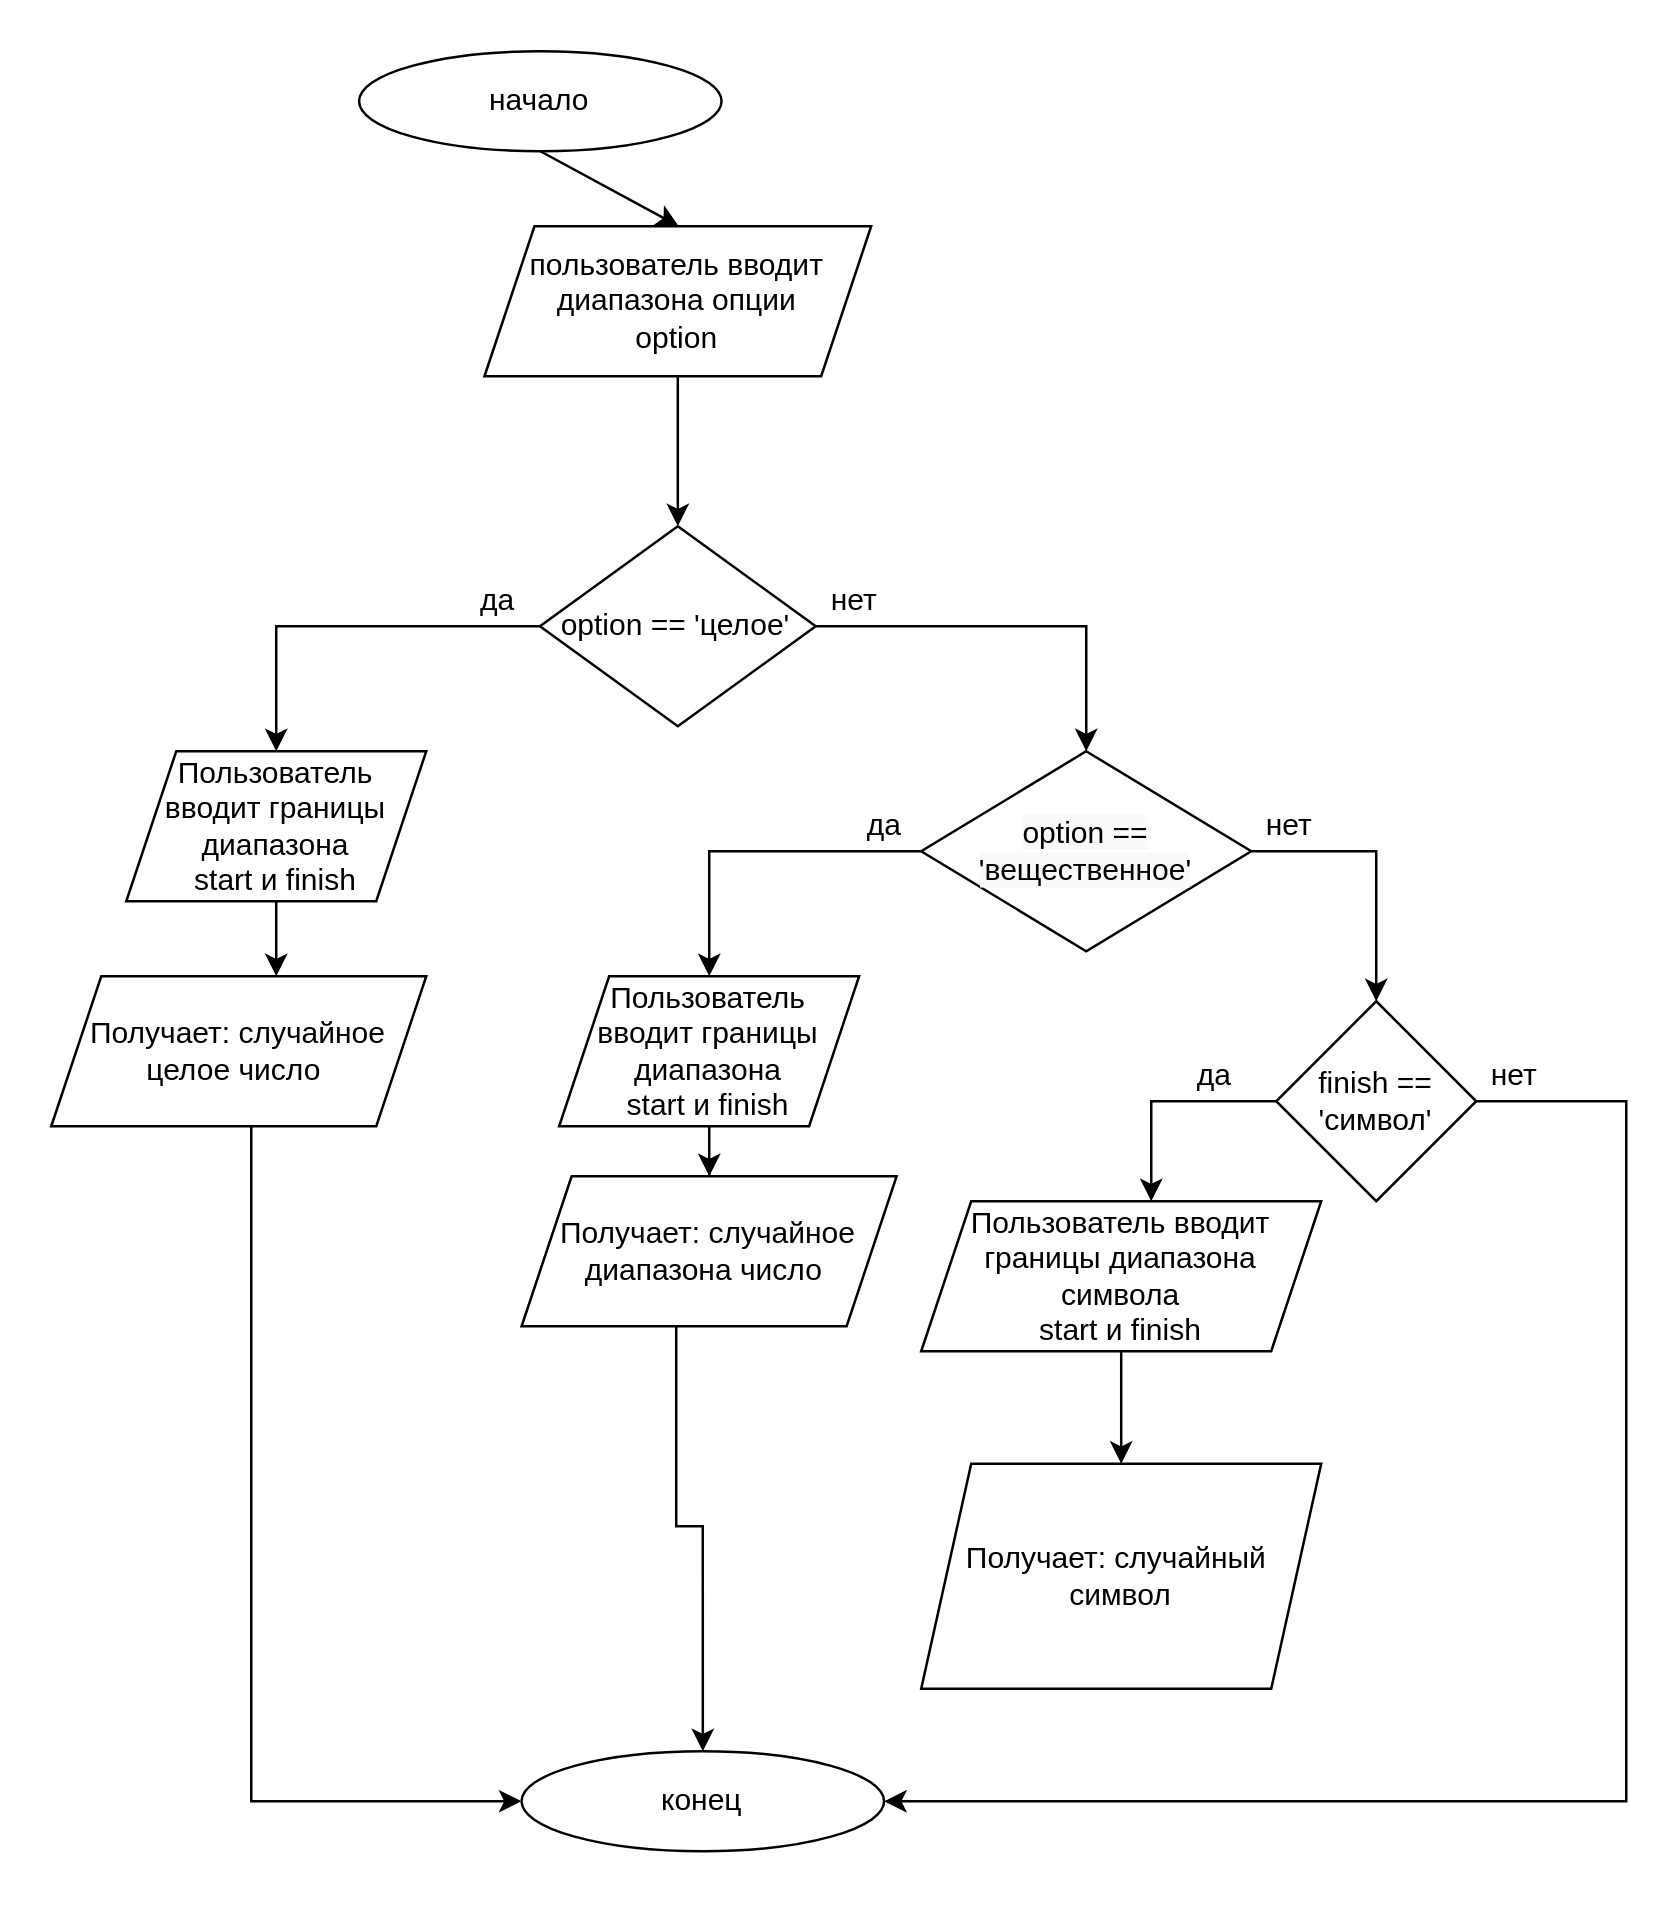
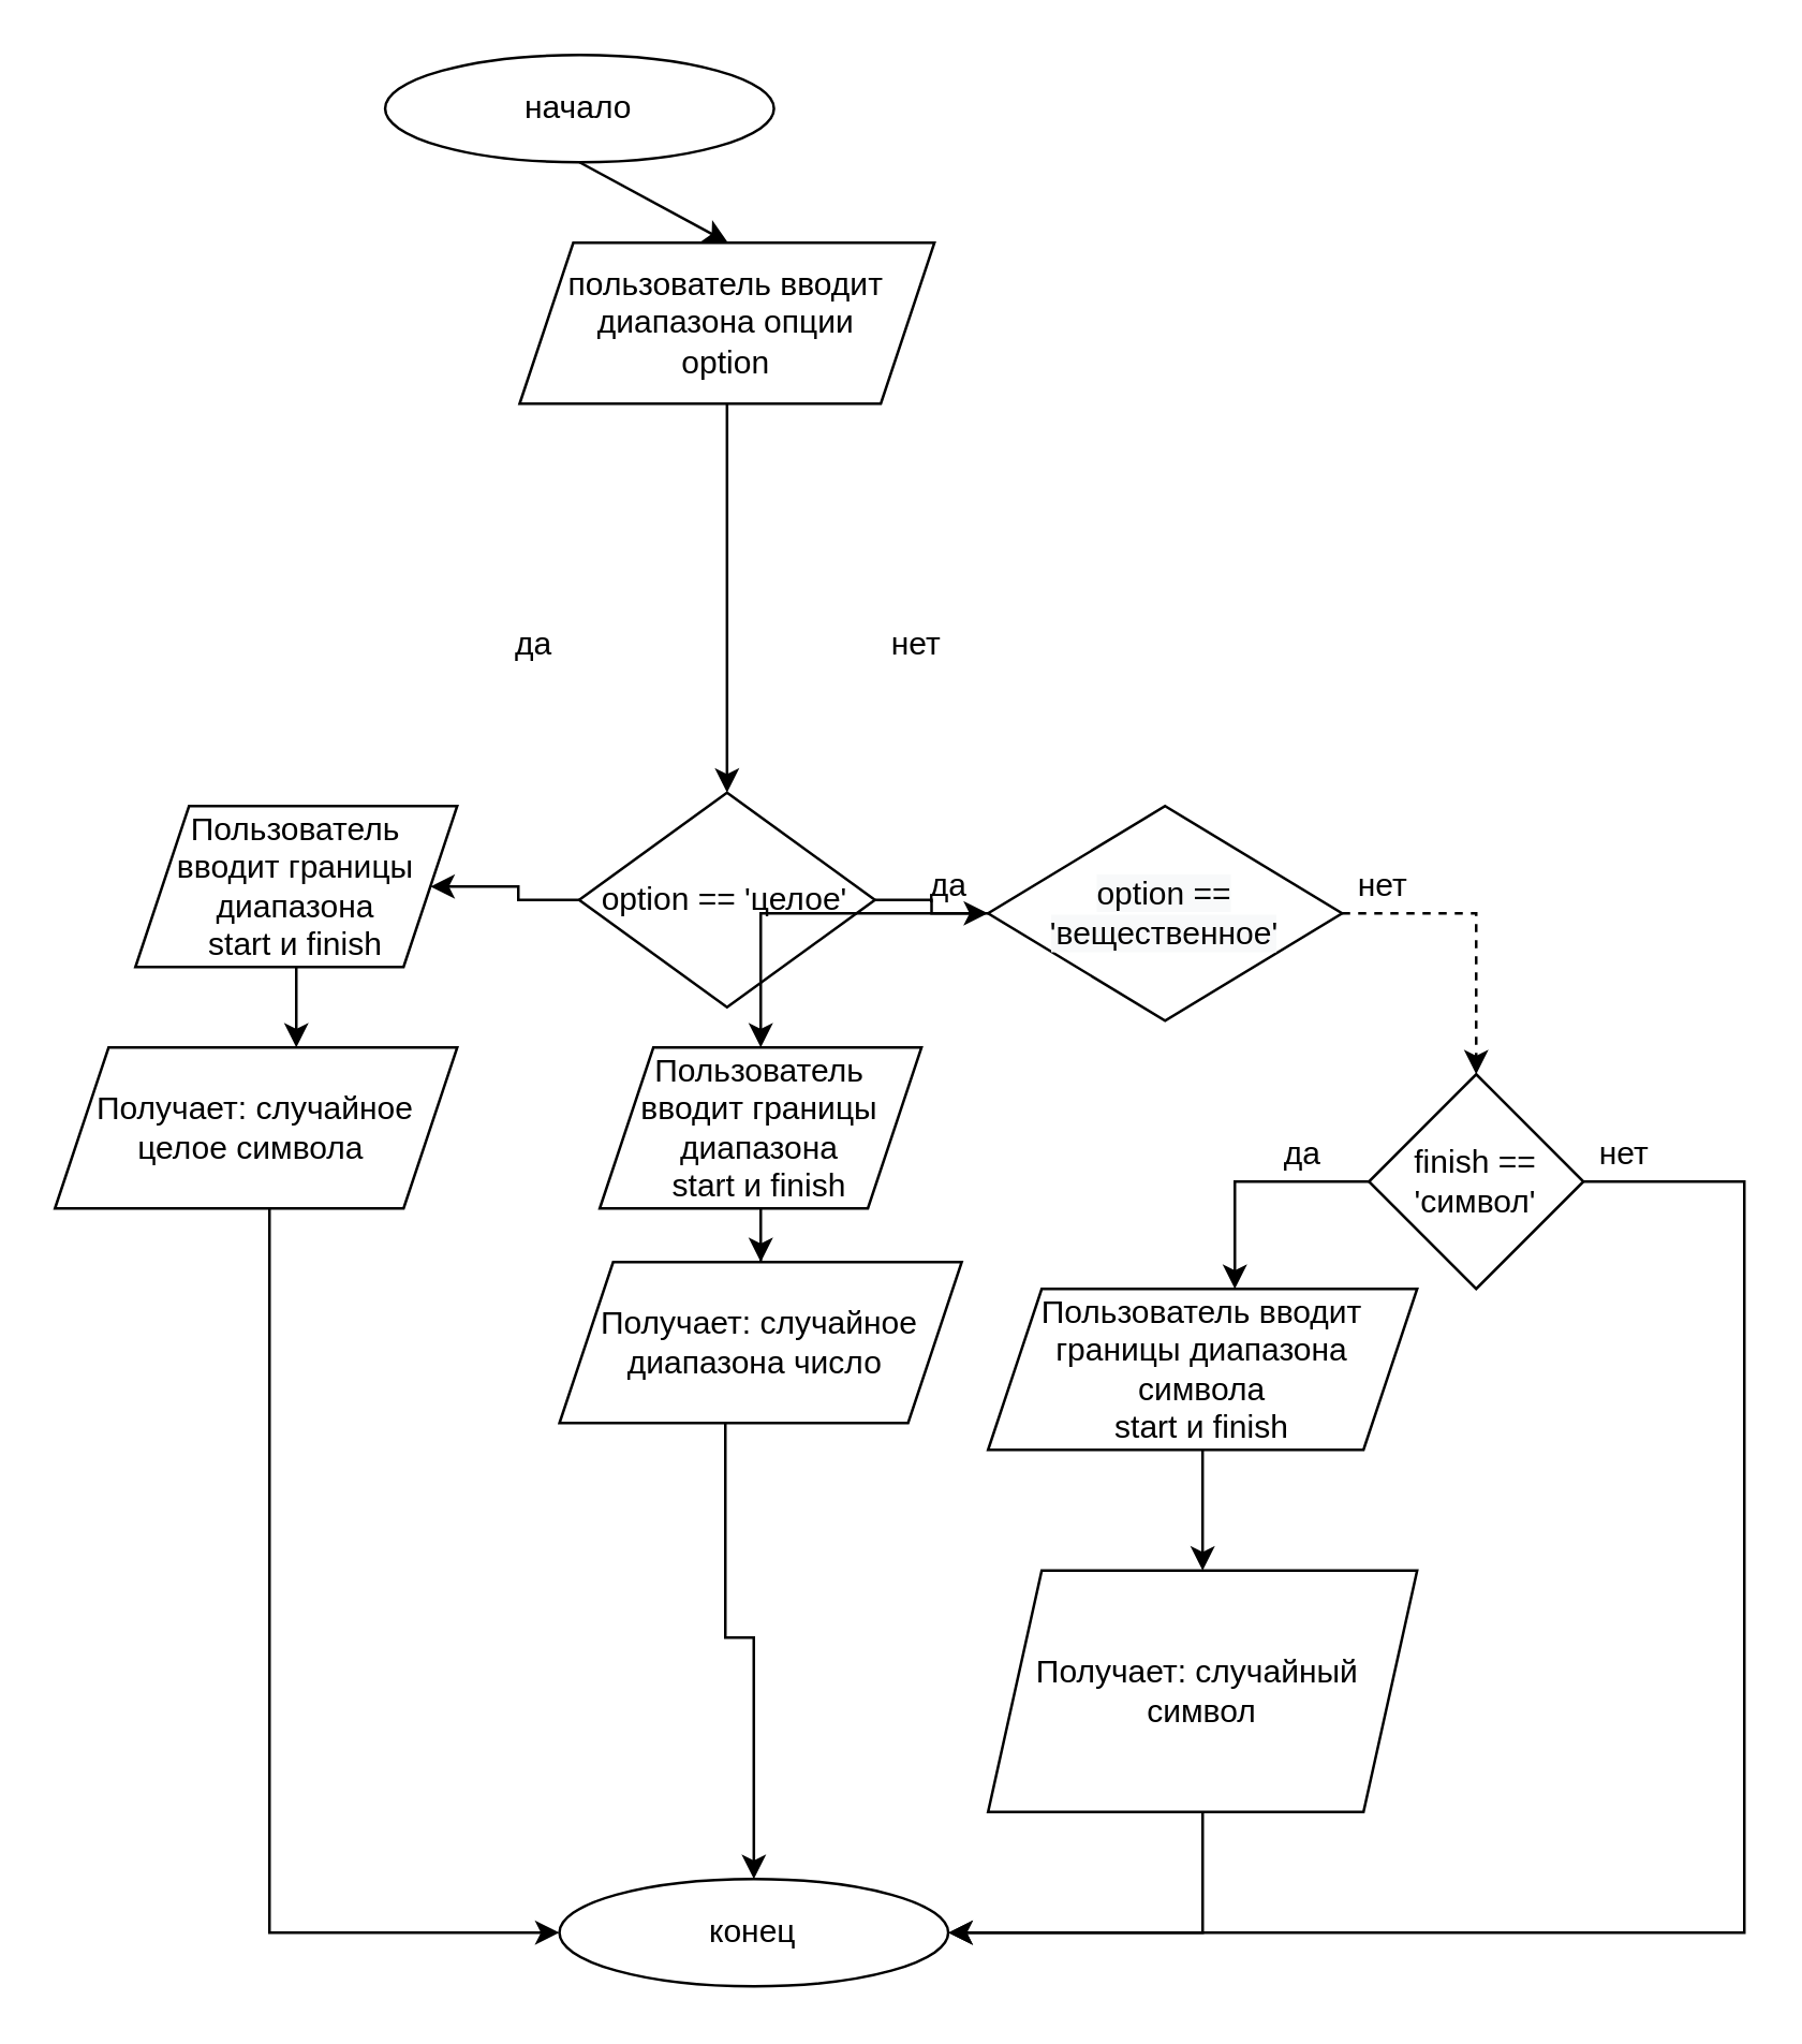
- <mxCell id="9" value="option == 'целое'" style="rhombus;whiteSpace=wrap;html=1;" vertex="1" parent="1"><mxGeometry x="215.48" y="210" width="110.31" height="80" as="geometry" /></mxCell>
+ <mxCell id="9" value="option == 'целое'" style="rhombus;whiteSpace=wrap;html=1;" vertex="1" parent="1"><mxGeometry x="215.48" y="295" width="110.31" height="80" as="geometry" /></mxCell>
- <mxCell id="14" value="" style="edgeStyle=orthogonalEdgeStyle;rounded=0;orthogonalLoop=1;jettySize=auto;html=1;" edge="1" parent="1" source="15" target="26"><mxGeometry relative="1" as="geometry" /></mxCell>
+ <mxCell id="14" value="" style="edgeStyle=orthogonalEdgeStyle;rounded=0;orthogonalLoop=1;jettySize=auto;html=1;dashed=1;" edge="1" parent="1" source="15" target="26"><mxGeometry relative="1" as="geometry" /></mxCell>
- <mxCell id="18" value="Получает: случайное целое число&amp;nbsp;" style="shape=parallelogram;perimeter=parallelogramPerimeter;whiteSpace=wrap;html=1;fixedSize=1;" vertex="1" parent="1"><mxGeometry x="20" y="390" width="150.01" height="60" as="geometry" /></mxCell>
+ <mxCell id="18" value="Получает: случайное целое символа&amp;nbsp;" style="shape=parallelogram;perimeter=parallelogramPerimeter;whiteSpace=wrap;html=1;fixedSize=1;" vertex="1" parent="1"><mxGeometry x="20" y="390" width="150.01" height="60" as="geometry" /></mxCell>
+ <mxCell id="32" style="edgeStyle=orthogonalEdgeStyle;rounded=0;orthogonalLoop=1;jettySize=auto;html=1;entryX=1;entryY=0.5;entryDx=0;entryDy=0;" edge="1" parent="1" source="33" target="6"><mxGeometry relative="1" as="geometry"><Array as="points"><mxPoint x="448" y="720" /></Array></mxGeometry></mxCell>
